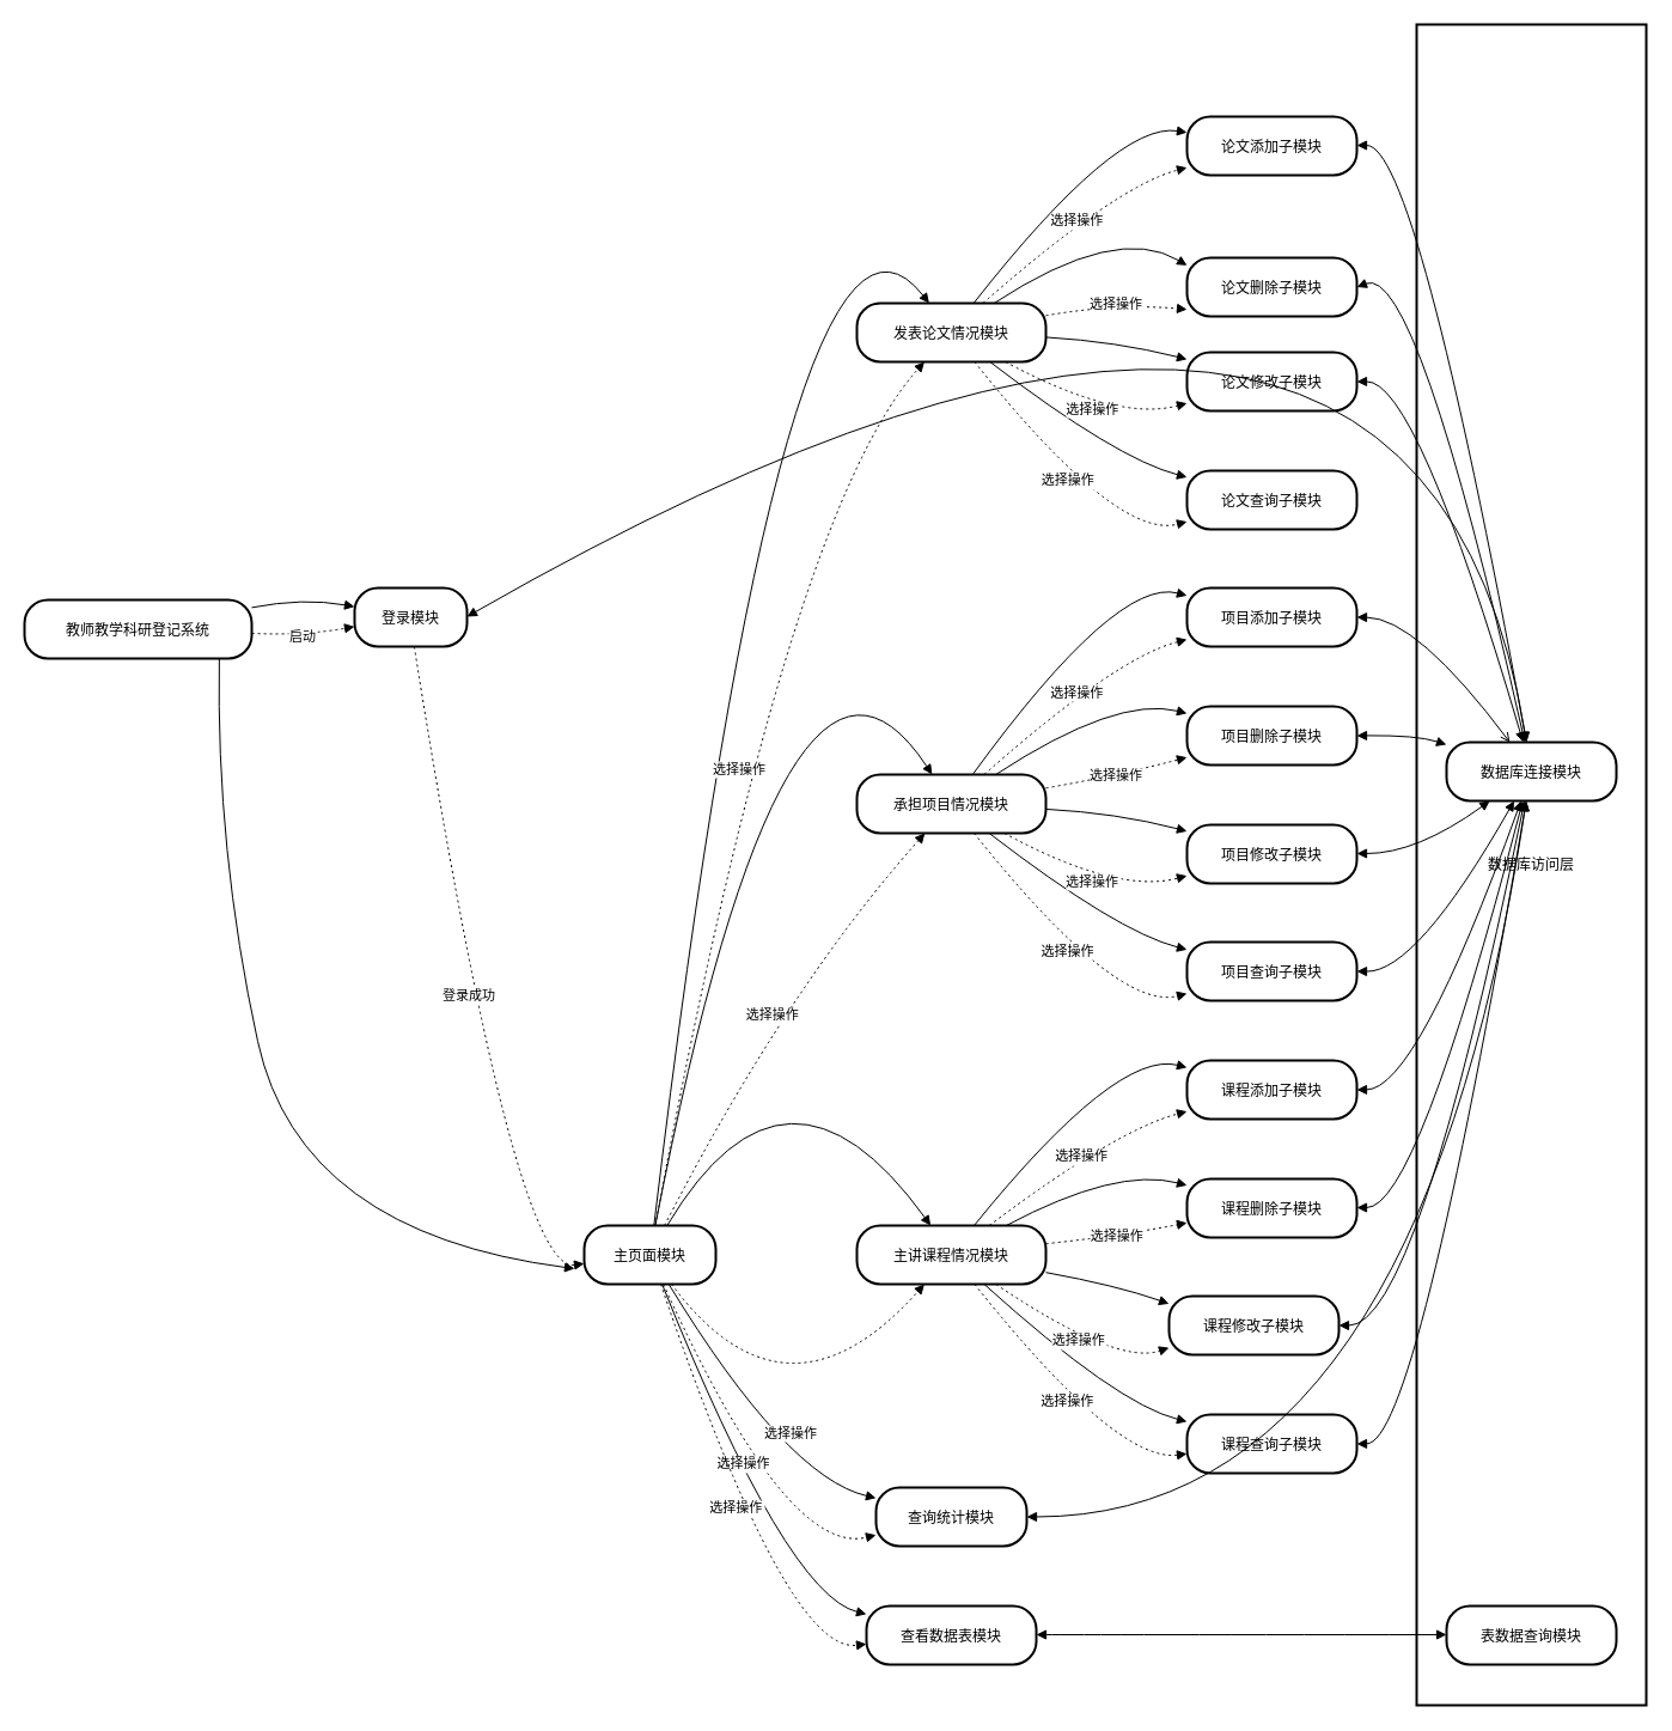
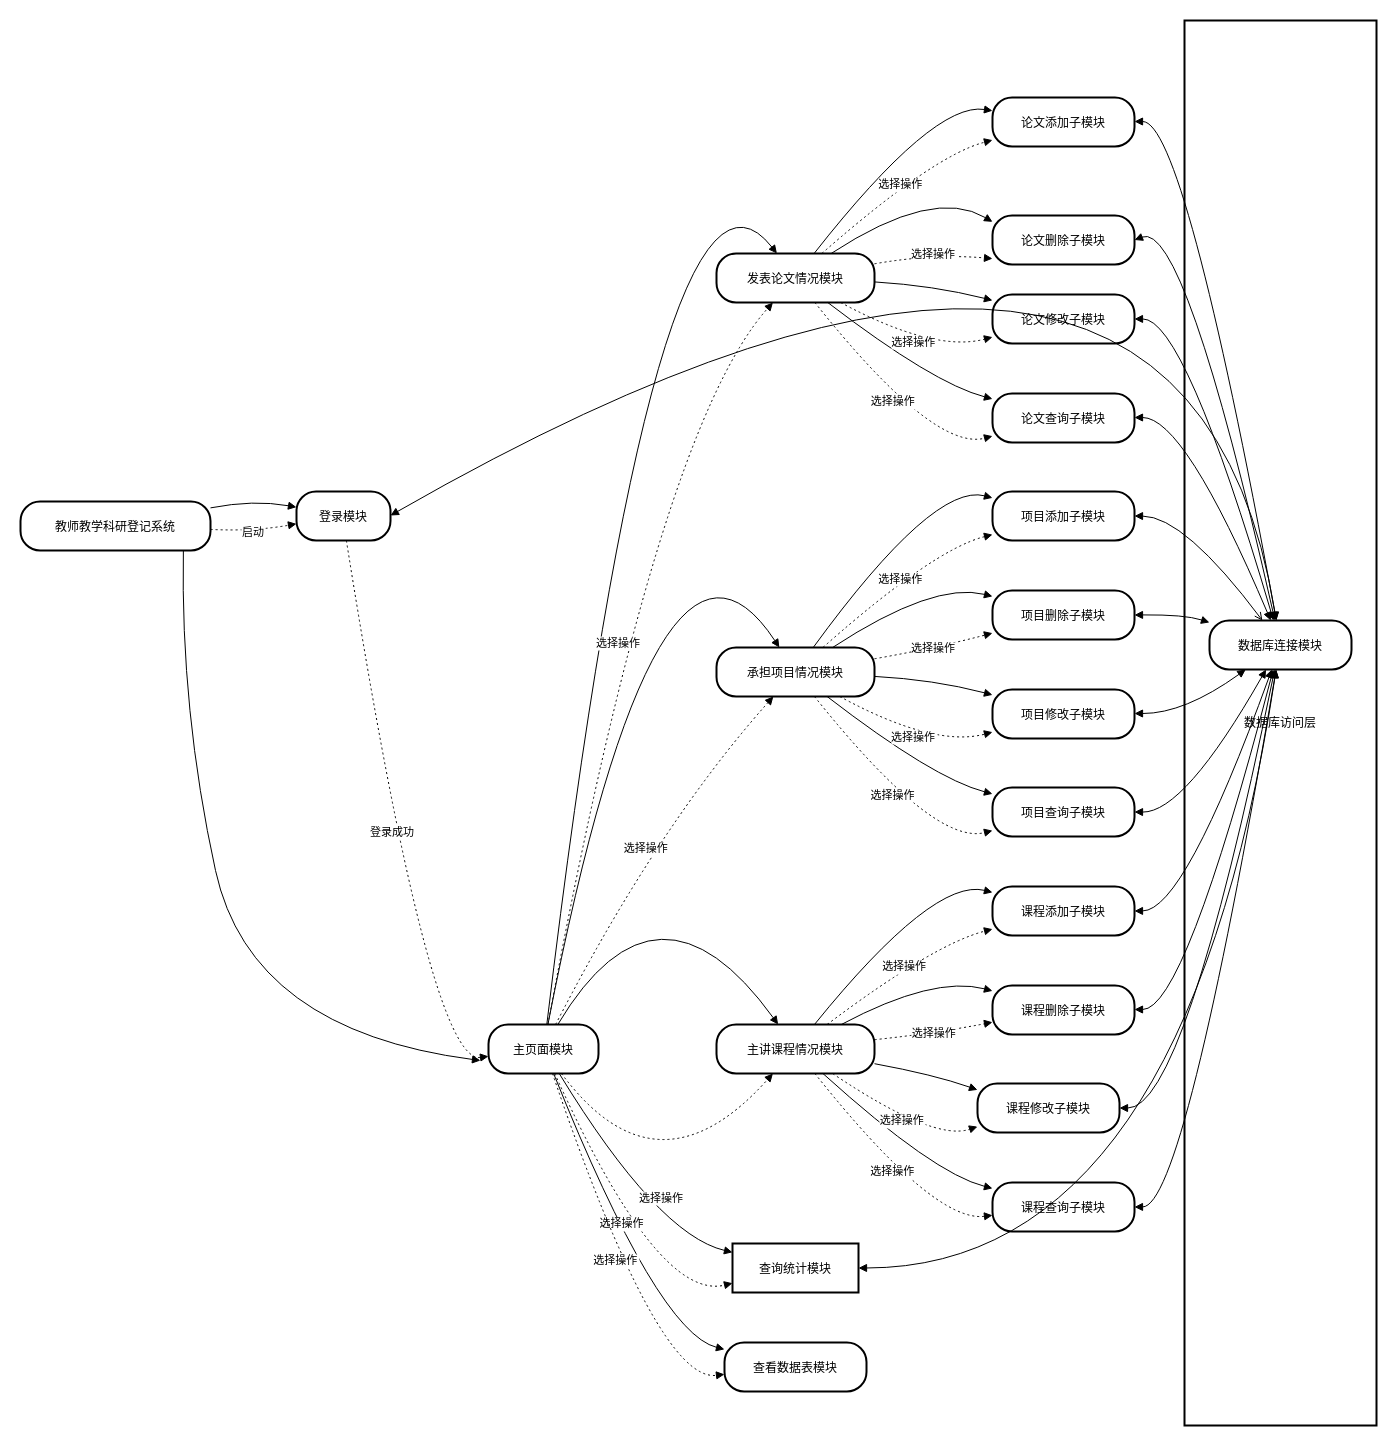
+ <mxCell id="48" value="" style="curved=1;startArrow=block;endArrow=block;exitX=1;exitY=0.49;entryX=0.43;entryY=-0.01;rounded=0;" edge="1" parent="1" source="14" target="23"><mxGeometry relative="1" as="geometry"><Array as="points"><mxPoint x="1184" y="417" /></Array></mxGeometry></mxCell>
- <mxCell id="9" value="查询统计模块" style="rounded=1;arcSize=40;strokeWidth=2" vertex="1" parent="1"><mxGeometry x="732" y="1243" width="126" height="49" as="geometry" /></mxCell>
+ <mxCell id="9" value="查询统计模块" style="arcSize=40;strokeWidth=2;rounded=0;" vertex="1" parent="1"><mxGeometry x="732" y="1243" width="126" height="49" as="geometry" /></mxCell>
- <mxCell id="58" value="" style="curved=1;startArrow=block;endArrow=block;exitX=1;exitY=0.49;entryX=0;entryY=0.49;rounded=0;" edge="1" parent="1" source="10" target="24"><mxGeometry relative="1" as="geometry"><Array as="points" /></mxGeometry></mxCell>
- <mxCell id="24" value="表数据查询模块" style="rounded=1;arcSize=40;strokeWidth=2" vertex="1" parent="1"><mxGeometry x="1209" y="1342" width="142" height="49" as="geometry" /></mxCell>
